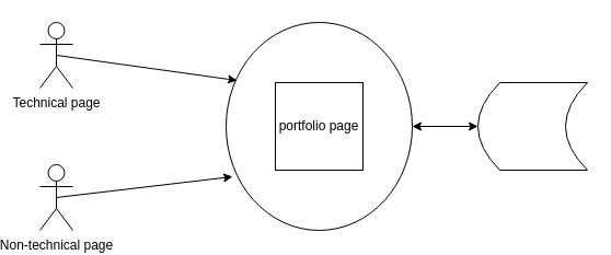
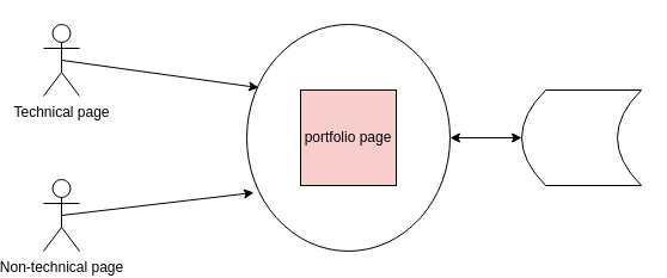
- <mxCell id="7" value="portfolio page" style="whiteSpace=wrap;html=1;aspect=fixed;" vertex="1" parent="1"><mxGeometry x="235" y="75" width="80" height="80" as="geometry" /></mxCell>
+ <mxCell id="7" value="portfolio page" style="whiteSpace=wrap;html=1;aspect=fixed;fillColor=#f8cecc;" vertex="1" parent="1"><mxGeometry x="235" y="75" width="80" height="80" as="geometry" /></mxCell>
